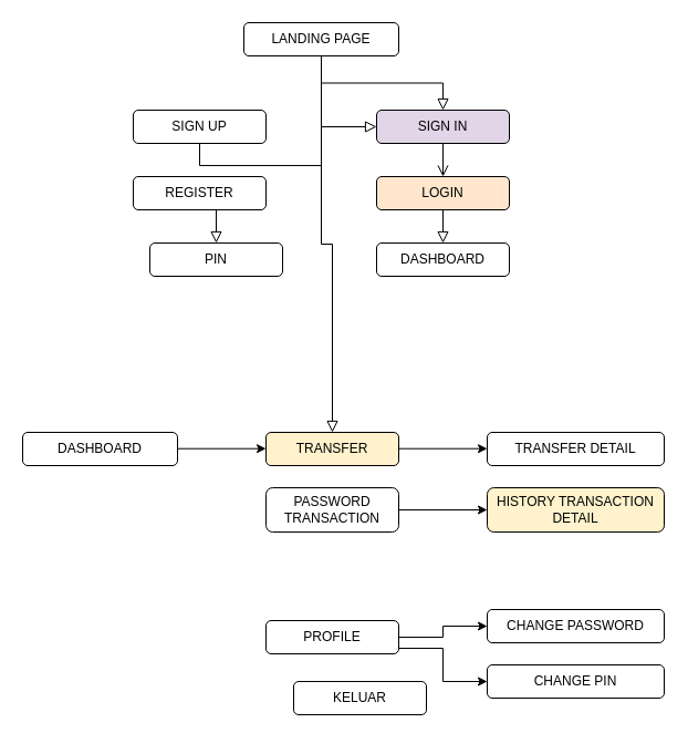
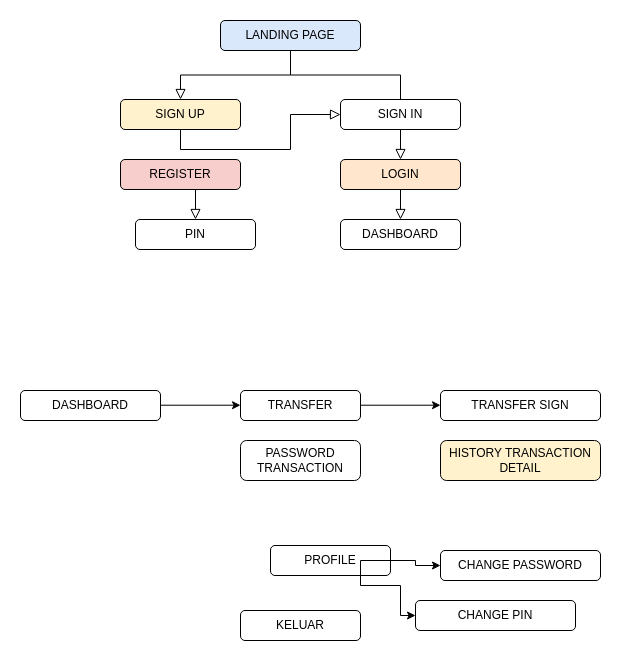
- <mxCell id="3" value="LANDING PAGE" style="rounded=1;whiteSpace=wrap;html=1;fontSize=12;glass=0;strokeWidth=1;shadow=0;" parent="1" vertex="1"><mxGeometry x="220" y="20" width="140" height="30" as="geometry" /></mxCell>
+ <mxCell id="3" value="LANDING PAGE" style="rounded=1;whiteSpace=wrap;html=1;fontSize=12;glass=0;strokeWidth=1;shadow=0;fillColor=#dae8fc;" parent="1" vertex="1"><mxGeometry x="220" y="20" width="140" height="30" as="geometry" /></mxCell>
- <mxCell id="14" value="" style="rounded=0;html=1;jettySize=auto;orthogonalLoop=1;fontSize=11;endArrow=block;endFill=0;endSize=8;strokeWidth=1;shadow=0;labelBackgroundColor=none;edgeStyle=orthogonalEdgeStyle;exitX=0.5;exitY=1;exitDx=0;exitDy=0;entryX=0.5;entryY=0;entryDx=0;entryDy=0;" edge="1" parent="1" source="3" target="9"><mxGeometry relative="1" as="geometry"><mxPoint x="300" y="60" as="sourcePoint" /><mxPoint x="190" y="109" as="targetPoint" /></mxGeometry></mxCell>
+ <mxCell id="14" value="" style="rounded=0;html=1;jettySize=auto;orthogonalLoop=1;fontSize=11;endArrow=none;endFill=0;endSize=8;strokeWidth=1;shadow=0;labelBackgroundColor=none;edgeStyle=orthogonalEdgeStyle;exitX=0.5;exitY=1;exitDx=0;exitDy=0;entryX=0.5;entryY=0;entryDx=0;entryDy=0;" edge="1" parent="1" source="3" target="9"><mxGeometry relative="1" as="geometry"><mxPoint x="300" y="60" as="sourcePoint" /><mxPoint x="190" y="109" as="targetPoint" /></mxGeometry></mxCell>
- <mxCell id="4" value="SIGN UP" style="rounded=1;whiteSpace=wrap;html=1;" vertex="1" parent="1"><mxGeometry x="120" y="99" width="120" height="30" as="geometry" /></mxCell>
+ <mxCell id="4" value="SIGN UP" style="rounded=1;whiteSpace=wrap;html=1;fillColor=#fff2cc;" vertex="1" parent="1"><mxGeometry x="120" y="99" width="120" height="30" as="geometry" /></mxCell>
- <mxCell id="9" value="SIGN IN" style="rounded=1;whiteSpace=wrap;html=1;fillColor=#e1d5e7;" vertex="1" parent="1"><mxGeometry x="340" y="99" width="120" height="30" as="geometry" /></mxCell>
+ <mxCell id="9" value="SIGN IN" style="rounded=1;whiteSpace=wrap;html=1;" vertex="1" parent="1"><mxGeometry x="340" y="99" width="120" height="30" as="geometry" /></mxCell>
- <mxCell id="11" value="" style="rounded=0;html=1;jettySize=auto;orthogonalLoop=1;fontSize=11;endArrow=open;endFill=0;endSize=8;strokeWidth=1;shadow=0;labelBackgroundColor=none;edgeStyle=orthogonalEdgeStyle;exitX=0.5;exitY=1;exitDx=0;exitDy=0;entryX=0.5;entryY=0;entryDx=0;entryDy=0;" edge="1" parent="1" source="9" target="10"><mxGeometry relative="1" as="geometry"><mxPoint x="500" y="109" as="sourcePoint" /><mxPoint x="400" y="149" as="targetPoint" /></mxGeometry></mxCell>
+ <mxCell id="11" value="" style="rounded=0;html=1;jettySize=auto;orthogonalLoop=1;fontSize=11;endArrow=block;endFill=0;endSize=8;strokeWidth=1;shadow=0;labelBackgroundColor=none;edgeStyle=orthogonalEdgeStyle;exitX=0.5;exitY=1;exitDx=0;exitDy=0;entryX=0.5;entryY=0;entryDx=0;entryDy=0;" edge="1" parent="1" source="9" target="10"><mxGeometry relative="1" as="geometry"><mxPoint x="500" y="109" as="sourcePoint" /><mxPoint x="400" y="149" as="targetPoint" /></mxGeometry></mxCell>
- <mxCell id="5" value="REGISTER" style="rounded=1;whiteSpace=wrap;html=1;" vertex="1" parent="1"><mxGeometry x="120" y="159" width="120" height="30" as="geometry" /></mxCell>
+ <mxCell id="5" value="REGISTER" style="rounded=1;whiteSpace=wrap;html=1;fillColor=#f8cecc;" vertex="1" parent="1"><mxGeometry x="120" y="159" width="120" height="30" as="geometry" /></mxCell>
- <mxCell id="2" value="" style="rounded=0;html=1;jettySize=auto;orthogonalLoop=1;fontSize=11;endArrow=block;endFill=0;endSize=8;strokeWidth=1;shadow=0;labelBackgroundColor=none;edgeStyle=orthogonalEdgeStyle;exitX=0.5;exitY=1;exitDx=0;exitDy=0;" parent="1" source="3" target="16" edge="1"><mxGeometry relative="1" as="geometry"><mxPoint x="300" y="99.999" as="sourcePoint" /><mxPoint x="290" y="90" as="targetPoint" /></mxGeometry></mxCell>
+ <mxCell id="2" value="" style="rounded=0;html=1;jettySize=auto;orthogonalLoop=1;fontSize=11;endArrow=block;endFill=0;endSize=8;strokeWidth=1;shadow=0;labelBackgroundColor=none;edgeStyle=orthogonalEdgeStyle;exitX=0.5;exitY=1;exitDx=0;exitDy=0;entryX=0.5;entryY=0;entryDx=0;entryDy=0;" parent="1" source="3" target="4" edge="1"><mxGeometry relative="1" as="geometry"><mxPoint x="300" y="99.999" as="sourcePoint" /><mxPoint x="290" y="90" as="targetPoint" /></mxGeometry></mxCell>
- <mxCell id="16" value="TRANSFER" style="rounded=1;whiteSpace=wrap;html=1;fillColor=#fff2cc;" vertex="1" parent="1"><mxGeometry x="240" y="390" width="120" height="30" as="geometry" /></mxCell>
+ <mxCell id="16" value="TRANSFER" style="rounded=1;whiteSpace=wrap;html=1;" vertex="1" parent="1"><mxGeometry x="240" y="390" width="120" height="30" as="geometry" /></mxCell>
- <mxCell id="26" value="TRANSFER DETAIL" style="rounded=1;whiteSpace=wrap;html=1;" vertex="1" parent="1"><mxGeometry x="440" y="390" width="160" height="30" as="geometry" /></mxCell>
+ <mxCell id="26" value="TRANSFER SIGN" style="rounded=1;whiteSpace=wrap;html=1;" vertex="1" parent="1"><mxGeometry x="440" y="390" width="160" height="30" as="geometry" /></mxCell>
- <mxCell id="17" value="" style="edgeStyle=orthogonalEdgeStyle;rounded=0;orthogonalLoop=1;jettySize=auto;html=1;" edge="1" parent="1" source="18" target="22"><mxGeometry relative="1" as="geometry" /></mxCell>
- <mxCell id="20" value="PROFILE" style="rounded=1;whiteSpace=wrap;html=1;" vertex="1" parent="1"><mxGeometry x="240" y="560" width="120" height="30" as="geometry" /></mxCell>
+ <mxCell id="20" value="PROFILE" style="rounded=1;whiteSpace=wrap;html=1;" vertex="1" parent="1"><mxGeometry x="270" y="545" width="120" height="30" as="geometry" /></mxCell>
- <mxCell id="24" value="CHANGE PIN" style="whiteSpace=wrap;html=1;rounded=1;" vertex="1" parent="1"><mxGeometry x="440" y="600" width="160" height="30" as="geometry" /></mxCell>
+ <mxCell id="24" value="CHANGE PIN" style="whiteSpace=wrap;html=1;rounded=1;" vertex="1" parent="1"><mxGeometry x="415" y="600" width="160" height="30" as="geometry" /></mxCell>
- <mxCell id="21" value="KELUAR" style="rounded=1;whiteSpace=wrap;html=1;" vertex="1" parent="1"><mxGeometry x="265" y="615" width="120" height="30" as="geometry" /></mxCell>
+ <mxCell id="21" value="KELUAR" style="rounded=1;whiteSpace=wrap;html=1;" vertex="1" parent="1"><mxGeometry x="240" y="610" width="120" height="30" as="geometry" /></mxCell>
